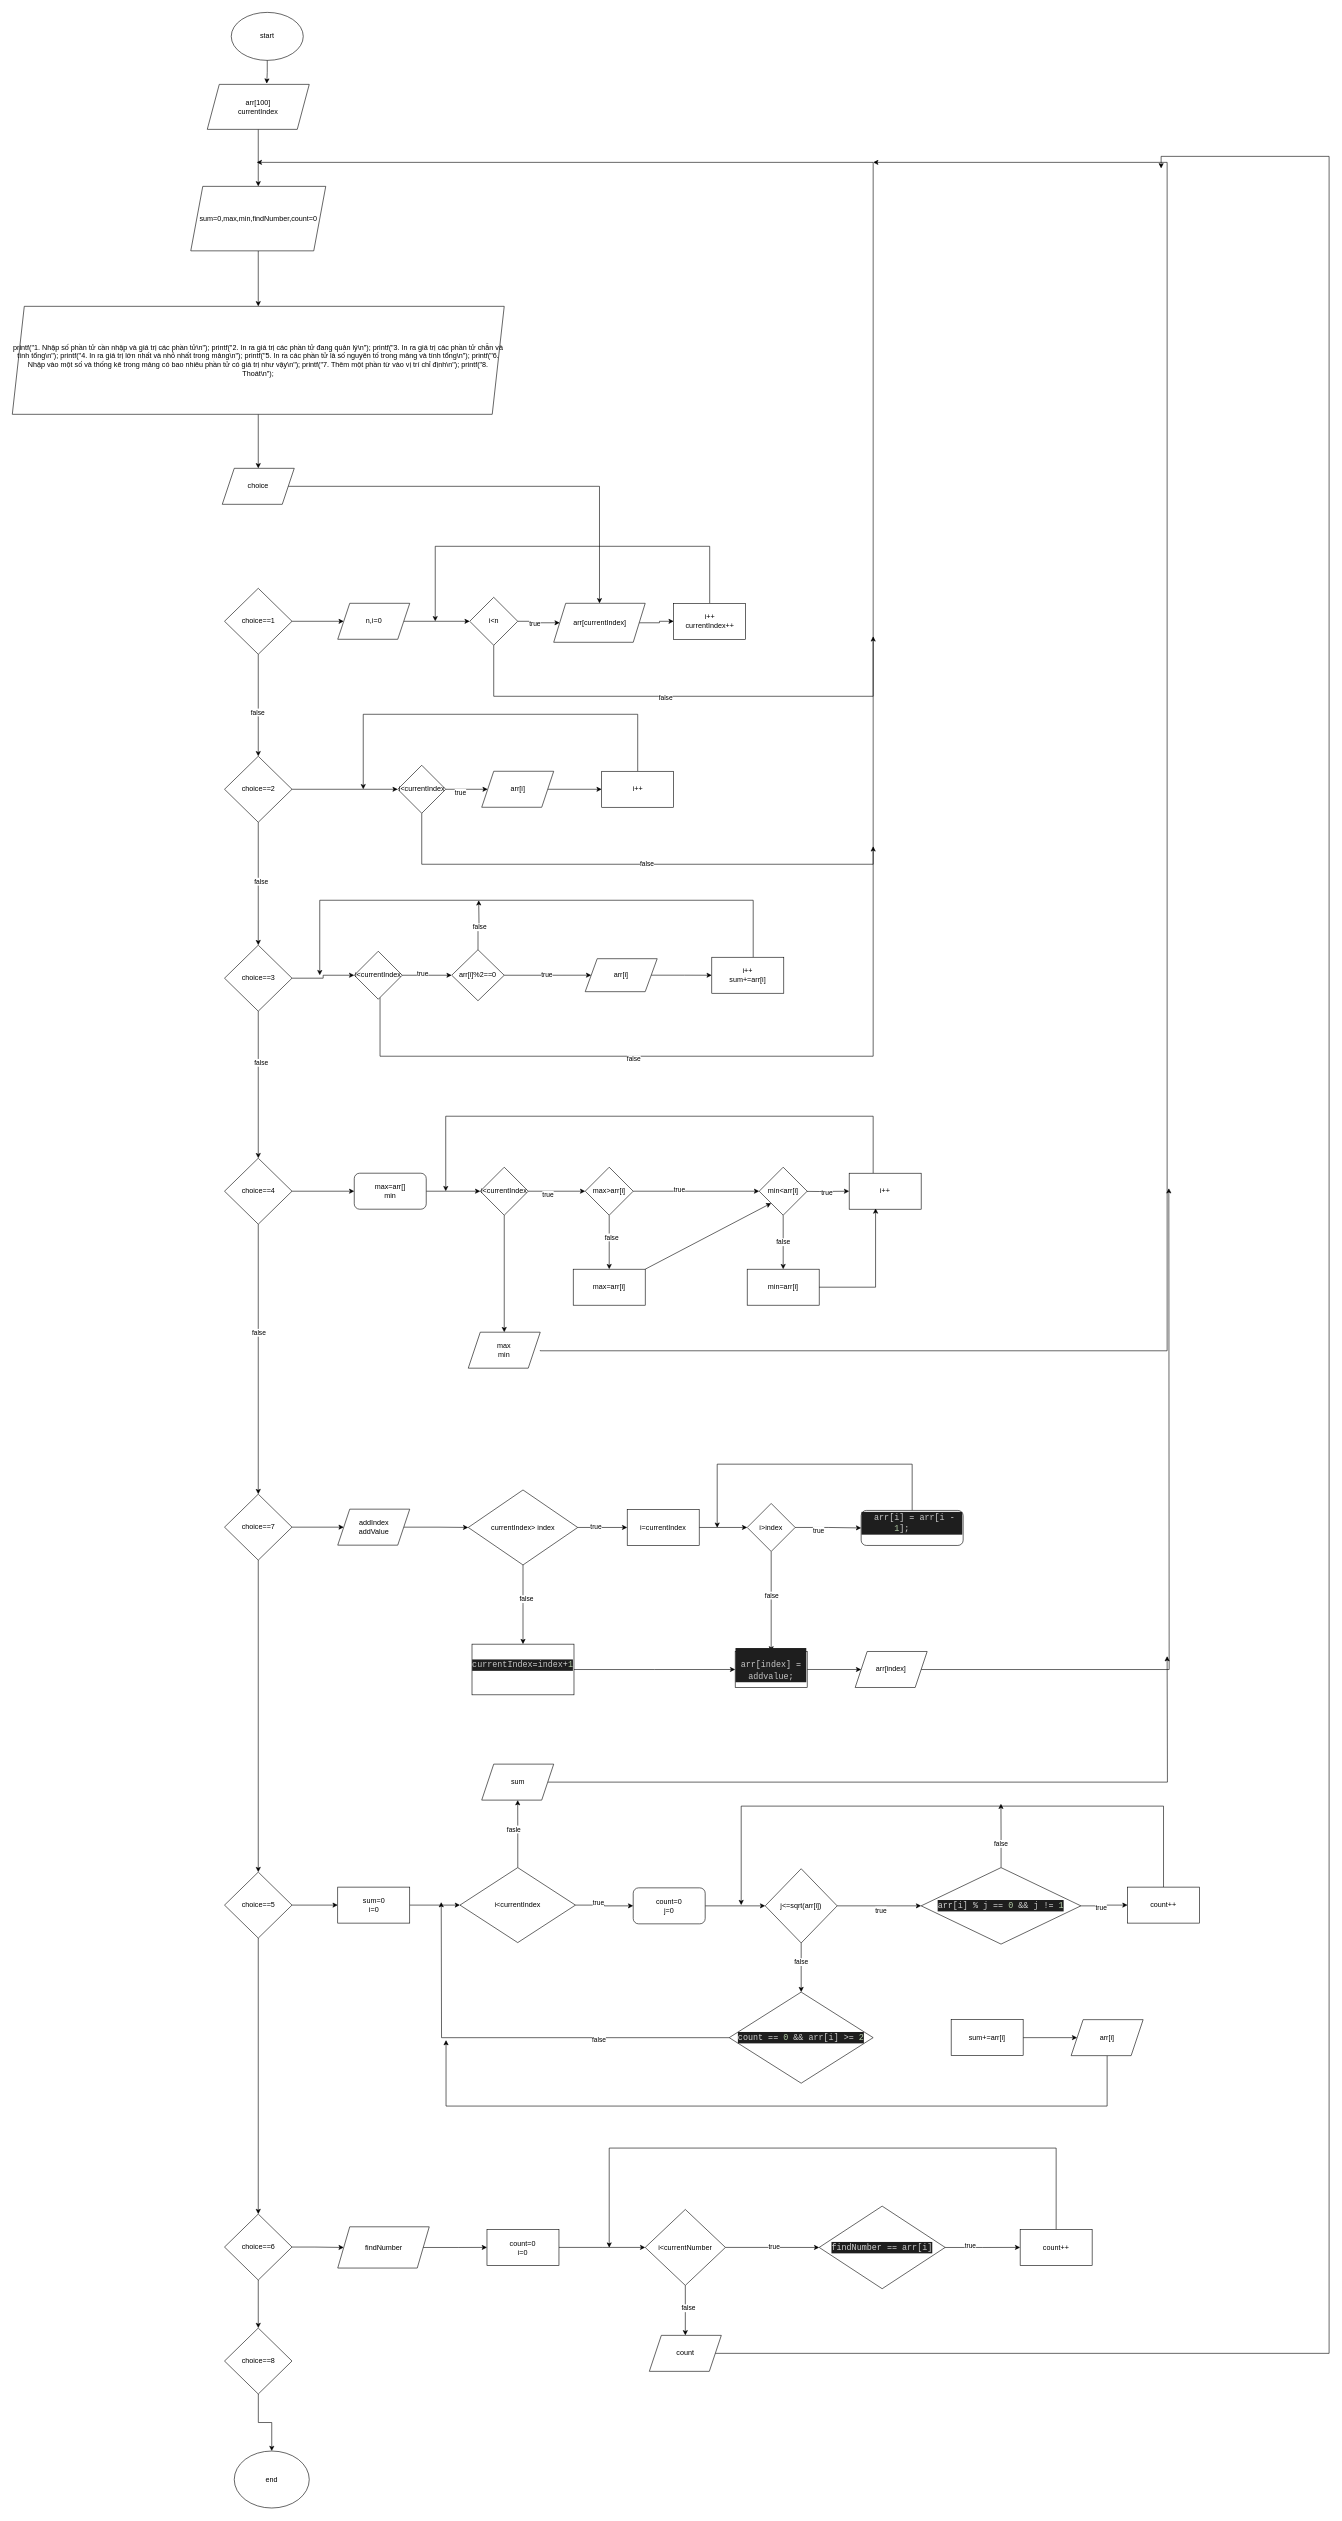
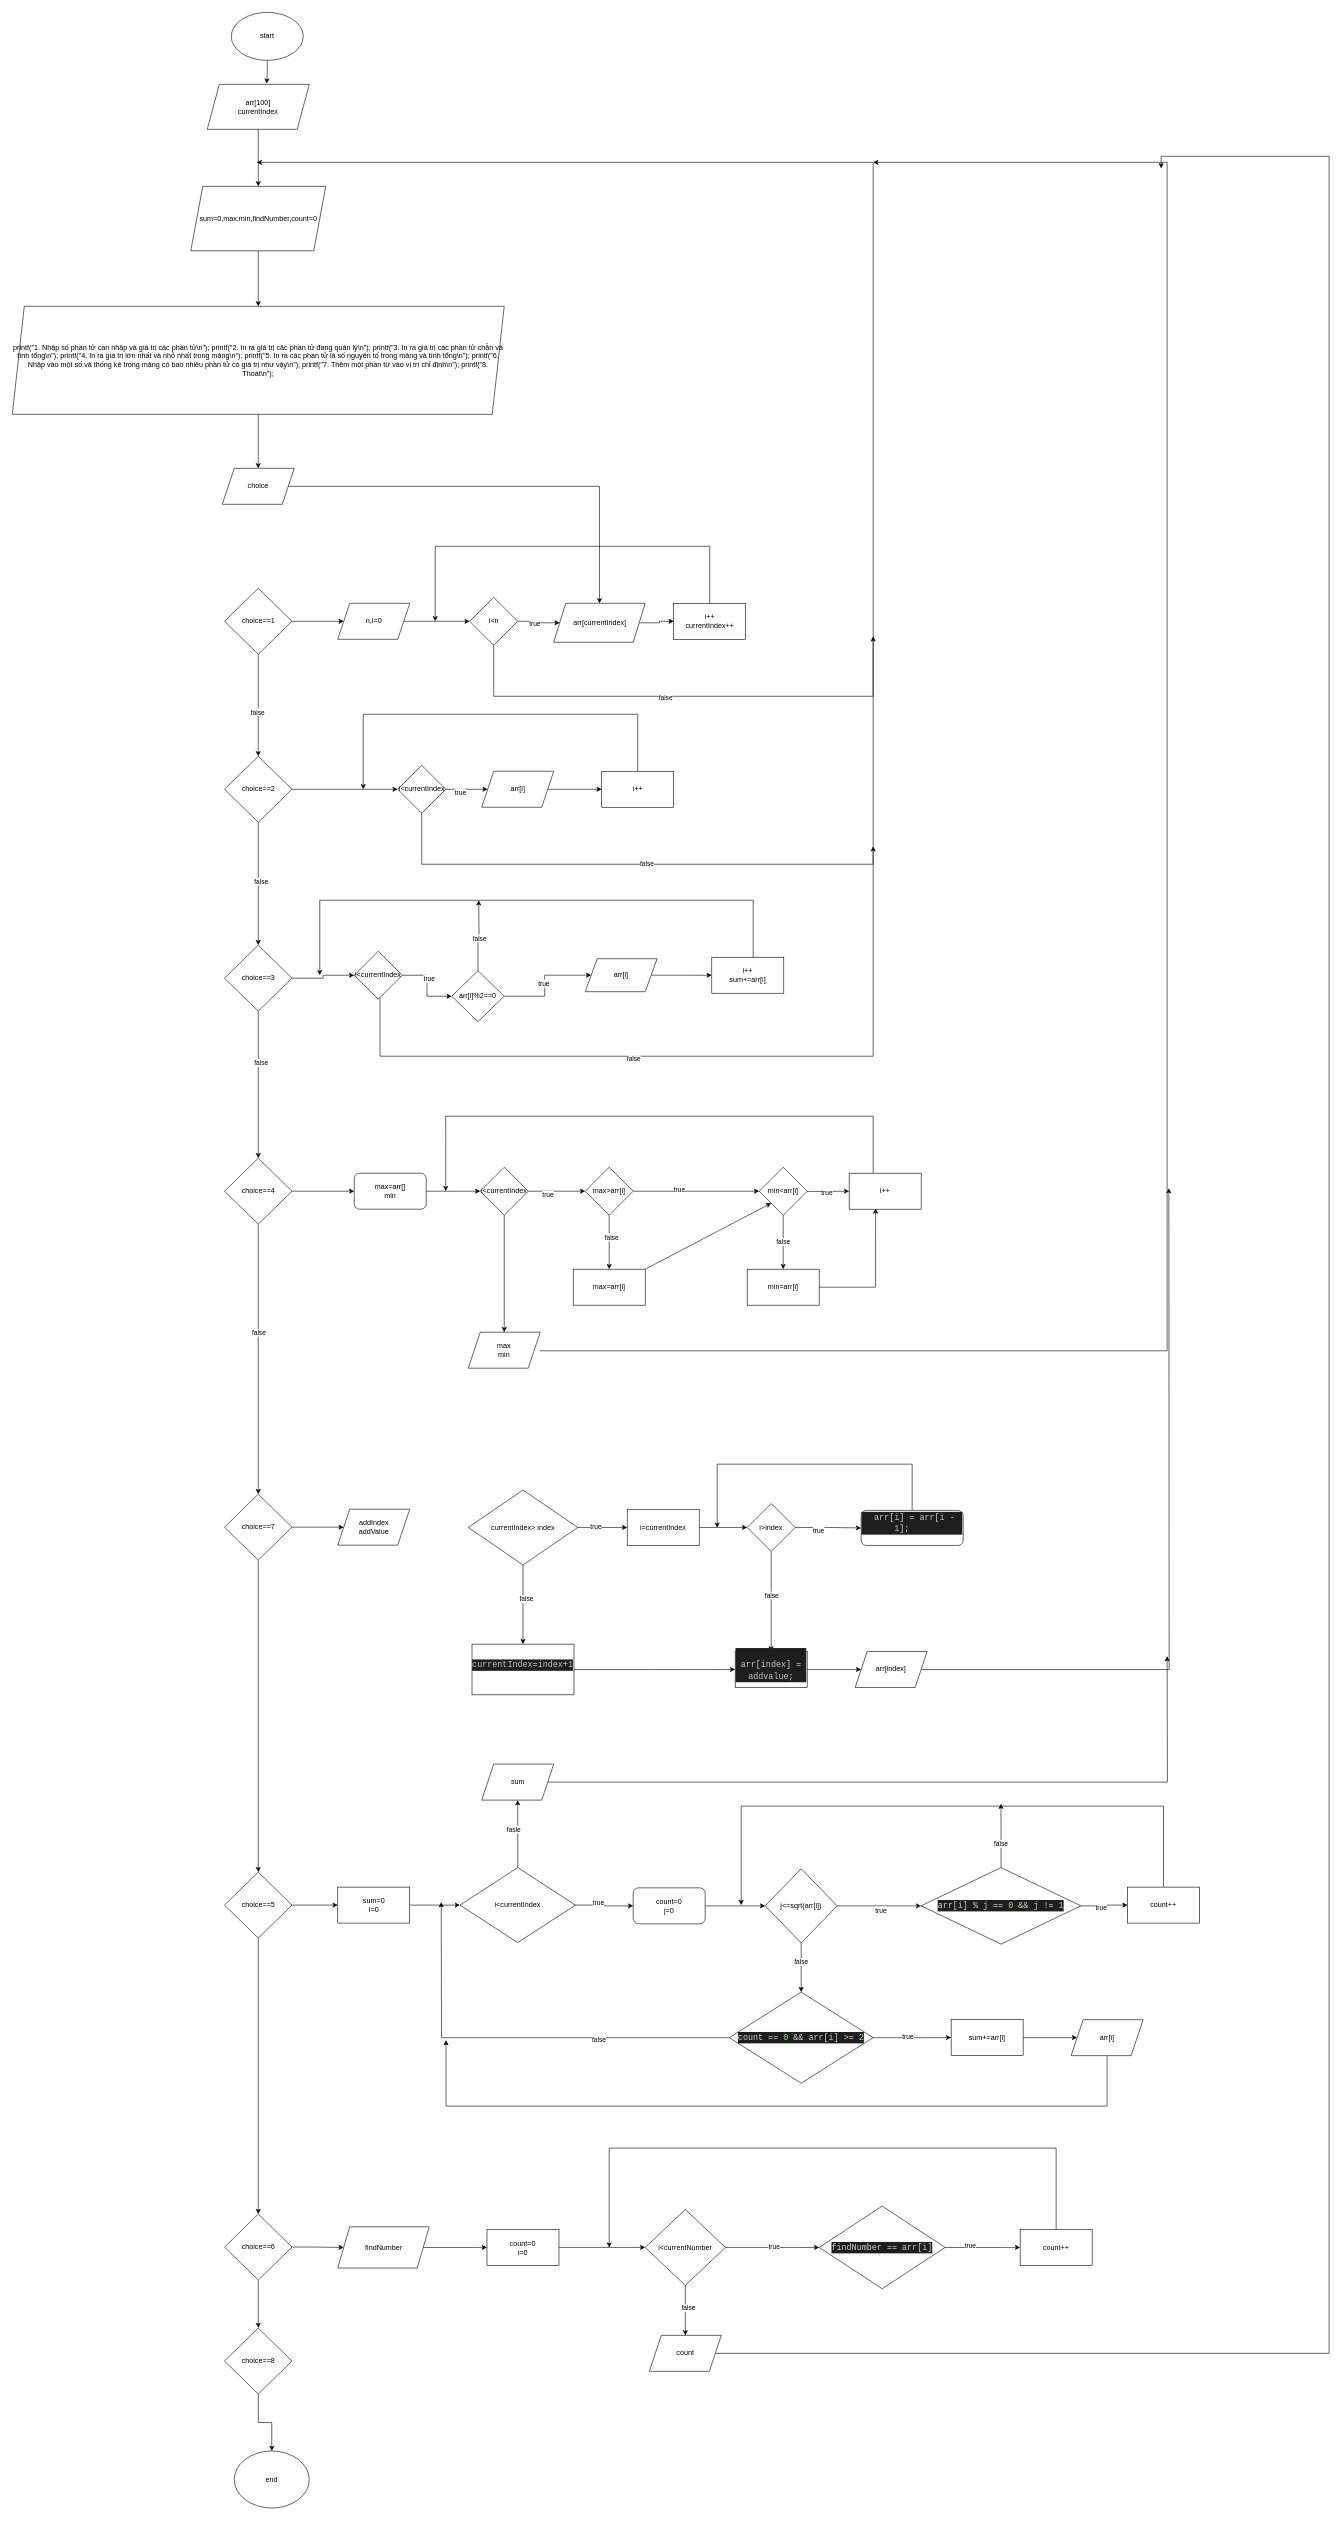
- <mxCell id="55" value="arr[i]%2==0" style="rhombus;whiteSpace=wrap;html=1;" parent="1" vertex="1"><mxGeometry x="752.47" y="1582.5" width="87.53" height="85" as="geometry" /></mxCell>
+ <mxCell id="55" value="arr[i]%2==0" style="rhombus;whiteSpace=wrap;html=1;" parent="1" vertex="1"><mxGeometry x="752.47" y="1617.5" width="87.53" height="85" as="geometry" /></mxCell>
- <mxCell id="88" value="" style="edgeStyle=orthogonalEdgeStyle;rounded=0;orthogonalLoop=1;jettySize=auto;html=1;" parent="1" source="89" target="94" edge="1"><mxGeometry relative="1" as="geometry" /></mxCell>
+ <mxCell id="134" value="" style="edgeStyle=orthogonalEdgeStyle;rounded=0;orthogonalLoop=1;jettySize=auto;html=1;" parent="1" source="138" target="140" edge="1"><mxGeometry relative="1" as="geometry" /></mxCell>
+ <mxCell id="135" value="true" style="edgeLabel;html=1;align=center;verticalAlign=middle;resizable=0;points=[];" parent="134" vertex="1" connectable="0"><mxGeometry x="-0.103" y="3" relative="1" as="geometry"><mxPoint as="offset" /></mxGeometry></mxCell>
